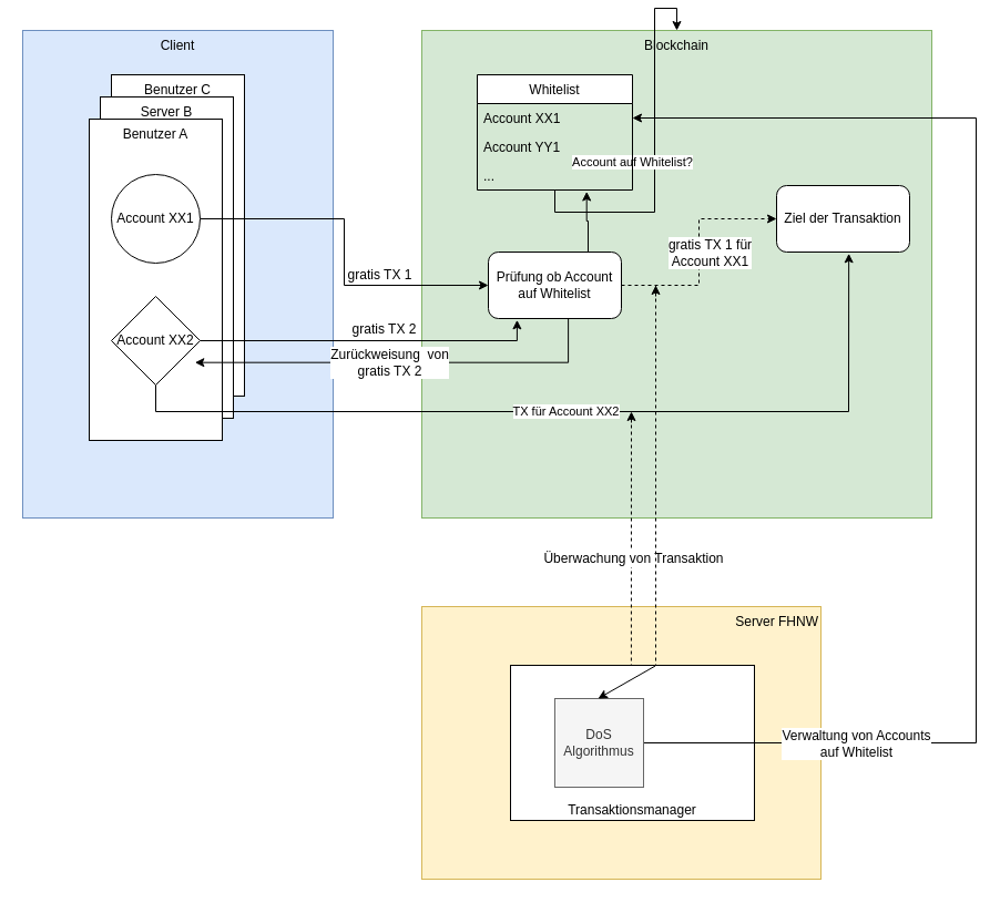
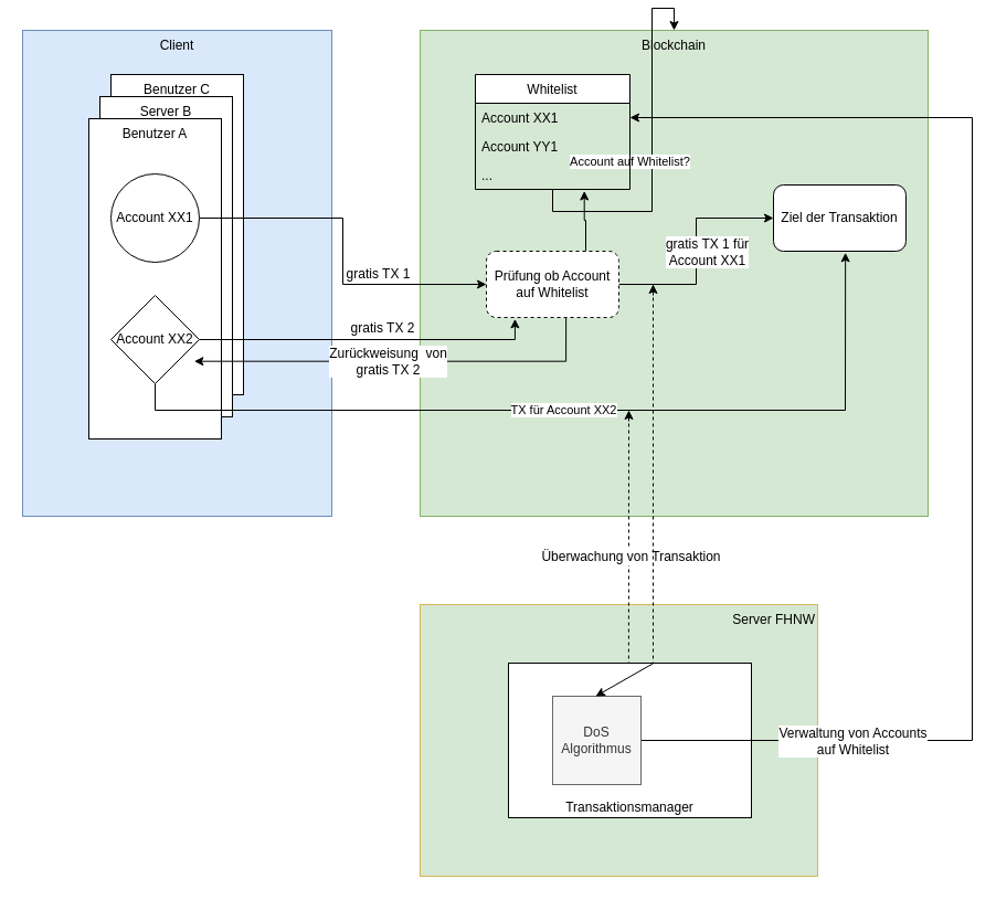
- <mxCell id="25" value="Prüfung ob Account auf Whitelist" style="rounded=1;whiteSpace=wrap;html=1;align=center;" vertex="1" parent="1"><mxGeometry x="440" y="220" width="120" height="60" as="geometry" /></mxCell>
+ <mxCell id="25" value="Prüfung ob Account auf Whitelist" style="rounded=1;whiteSpace=wrap;html=1;align=center;dashed=1;" vertex="1" parent="1"><mxGeometry x="440" y="220" width="120" height="60" as="geometry" /></mxCell>
- <mxCell id="22" style="edgeStyle=orthogonalEdgeStyle;rounded=0;orthogonalLoop=1;jettySize=auto;html=1;dashed=1;" edge="1" parent="1" source="25" target="16"><mxGeometry relative="1" as="geometry" /></mxCell>
+ <mxCell id="22" style="edgeStyle=orthogonalEdgeStyle;rounded=0;orthogonalLoop=1;jettySize=auto;html=1;" edge="1" parent="1" source="25" target="16"><mxGeometry relative="1" as="geometry" /></mxCell>
- <mxCell id="2" value="Server FHNW" style="rounded=0;whiteSpace=wrap;html=1;fillColor=#fff2cc;strokeColor=#d6b656;verticalAlign=top;align=right;" vertex="1" parent="1"><mxGeometry x="380" y="540" width="360" height="246" as="geometry" /></mxCell>
+ <mxCell id="2" value="Server FHNW" style="rounded=0;whiteSpace=wrap;html=1;fillColor=#d5e8d4;strokeColor=#d6b656;verticalAlign=top;align=right;" vertex="1" parent="1"><mxGeometry x="380" y="540" width="360" height="246" as="geometry" /></mxCell>
